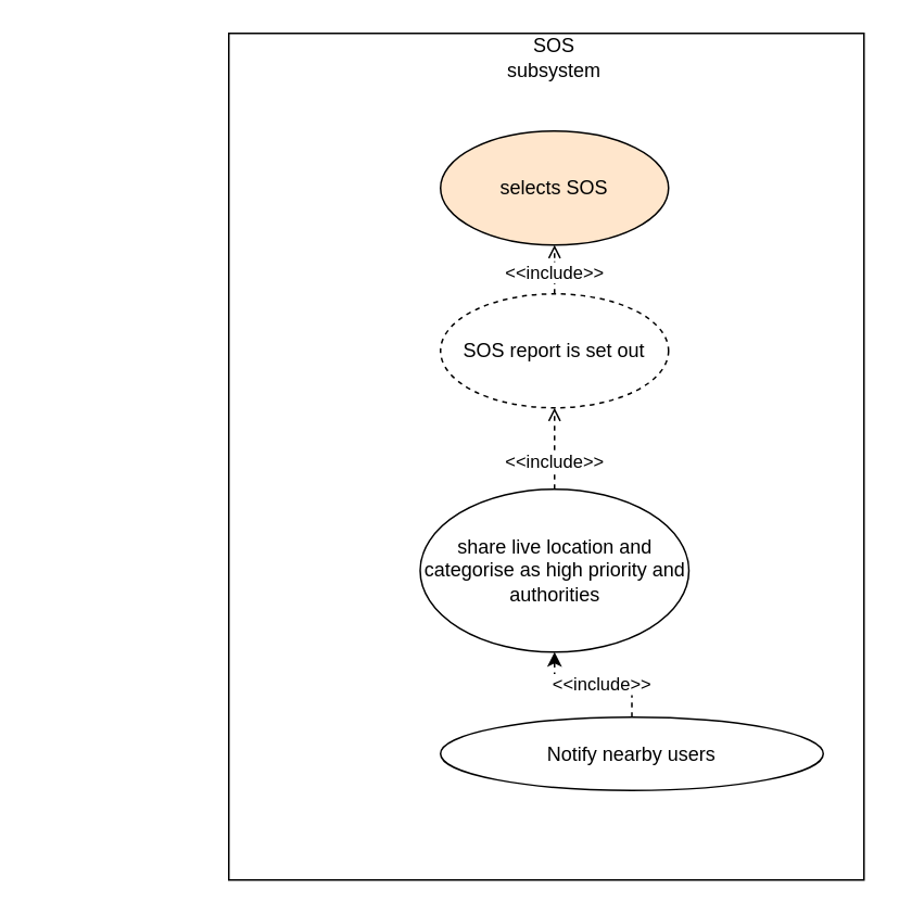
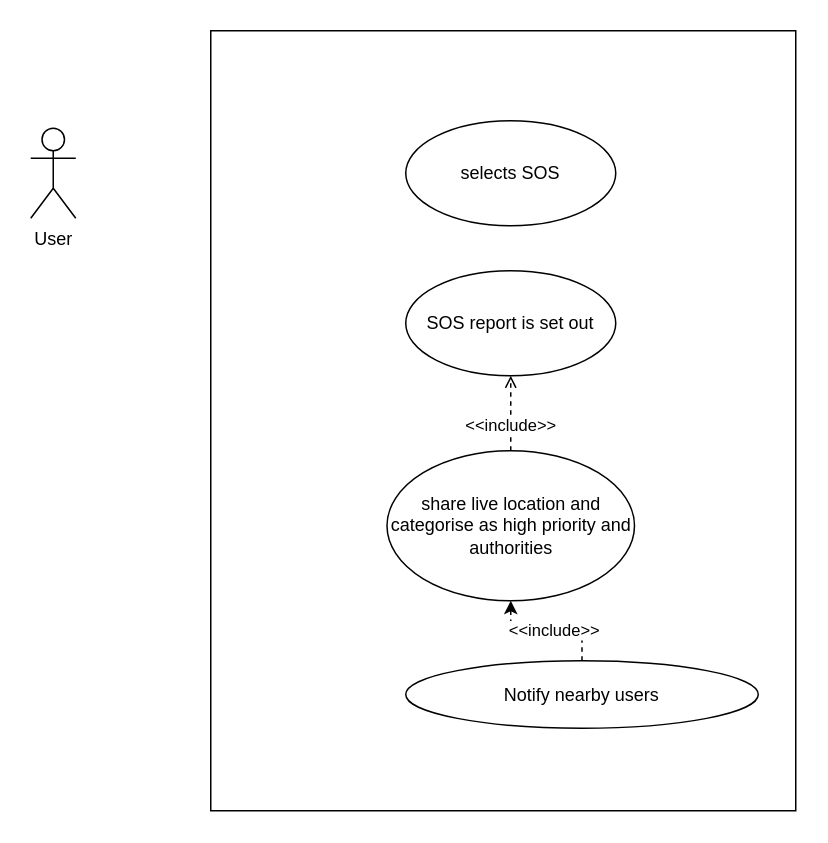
- <mxCell id="4" value="SOS subsystem" style="text;html=1;align=center;verticalAlign=middle;whiteSpace=wrap;rounded=0;" parent="1" vertex="1"><mxGeometry x="310" y="20" width="60" height="30" as="geometry" /></mxCell>
+ <mxCell id="2" value="&lt;div&gt;User&lt;/div&gt;" style="shape=umlActor;verticalLabelPosition=bottom;verticalAlign=top;html=1;outlineConnect=0;" parent="1" vertex="1"><mxGeometry x="20" y="85" width="30" height="60" as="geometry" /></mxCell>
- <mxCell id="5" value="selects SOS" style="ellipse;whiteSpace=wrap;html=1;fillColor=#ffe6cc;" parent="1" vertex="1"><mxGeometry x="270" y="80" width="140" height="70" as="geometry" /></mxCell>
+ <mxCell id="5" value="selects SOS" style="ellipse;whiteSpace=wrap;html=1;" parent="1" vertex="1"><mxGeometry x="270" y="80" width="140" height="70" as="geometry" /></mxCell>
- <mxCell id="6" value="" style="edgeStyle=orthogonalEdgeStyle;rounded=0;orthogonalLoop=1;jettySize=auto;html=1;endArrow=open;startFill=0;dashed=1;endFill=0;" parent="1" source="8" target="5" edge="1"><mxGeometry relative="1" as="geometry" /></mxCell>
- <mxCell id="7" value="&amp;lt;&amp;lt;include&amp;gt;&amp;gt;" style="edgeLabel;html=1;align=center;verticalAlign=middle;resizable=0;points=[];" parent="6" vertex="1" connectable="0"><mxGeometry x="0.36" y="1" relative="1" as="geometry"><mxPoint as="offset" /></mxGeometry></mxCell>
- <mxCell id="8" value="SOS report is set out" style="ellipse;whiteSpace=wrap;html=1;dashed=1;" parent="1" vertex="1"><mxGeometry x="270" y="180" width="140" height="70" as="geometry" /></mxCell>
+ <mxCell id="8" value="SOS report is set out" style="ellipse;whiteSpace=wrap;html=1;" parent="1" vertex="1"><mxGeometry x="270" y="180" width="140" height="70" as="geometry" /></mxCell>
